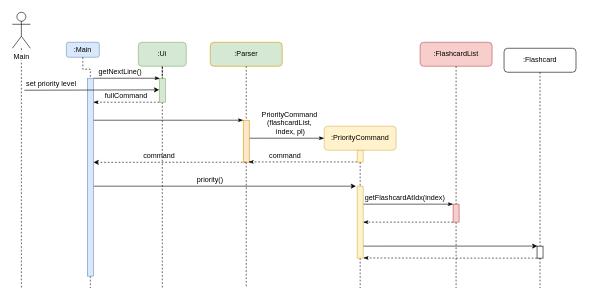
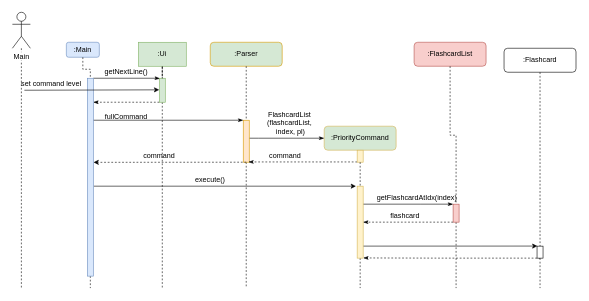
- <mxCell id="9" value=":Ui" style="rounded=1;whiteSpace=wrap;html=1;fillColor=#d5e8d4;strokeColor=#82b366;" parent="1" vertex="1"><mxGeometry x="230" y="70" width="80" height="40" as="geometry" /></mxCell>
+ <mxCell id="9" value=":Ui" style="whiteSpace=wrap;html=1;fillColor=#d5e8d4;strokeColor=#82b366;rounded=0;" parent="1" vertex="1"><mxGeometry x="230" y="70" width="80" height="40" as="geometry" /></mxCell>
- <mxCell id="7" value=":FlashcardList" style="rounded=1;whiteSpace=wrap;html=1;fillColor=#f8cecc;strokeColor=#b85450;" parent="1" vertex="1"><mxGeometry x="700" y="70" width="120" height="40" as="geometry" /></mxCell>
+ <mxCell id="7" value=":FlashcardList" style="rounded=1;whiteSpace=wrap;html=1;fillColor=#f8cecc;strokeColor=#b85450;" parent="1" vertex="1"><mxGeometry x="690" y="70" width="120" height="40" as="geometry" /></mxCell>
- <mxCell id="21" value="getNextLine()" style="text;html=1;strokeColor=none;fillColor=none;align=center;verticalAlign=middle;whiteSpace=wrap;rounded=0;" parent="1" vertex="1"><mxGeometry x="180" y="110" width="40" height="20" as="geometry" /></mxCell>
+ <mxCell id="21" value="getNextLine()" style="text;html=1;strokeColor=none;fillColor=none;align=center;verticalAlign=middle;whiteSpace=wrap;rounded=0;" parent="1" vertex="1"><mxGeometry x="190" y="110" width="40" height="20" as="geometry" /></mxCell>
- <mxCell id="23" value="set priority level" style="text;html=1;strokeColor=none;fillColor=none;align=center;verticalAlign=middle;whiteSpace=wrap;rounded=0;" parent="1" vertex="1"><mxGeometry x="25" y="130" width="120" height="20" as="geometry" /></mxCell>
+ <mxCell id="23" value="set command level" style="text;html=1;strokeColor=none;fillColor=none;align=center;verticalAlign=middle;whiteSpace=wrap;rounded=0;" parent="1" vertex="1"><mxGeometry x="25" y="130" width="120" height="20" as="geometry" /></mxCell>
- <mxCell id="24" value="fullCommand" style="text;html=1;strokeColor=none;fillColor=none;align=center;verticalAlign=middle;whiteSpace=wrap;rounded=0;" parent="1" vertex="1"><mxGeometry x="165" y="150" width="90" height="20" as="geometry" /></mxCell>
+ <mxCell id="24" value="fullCommand" style="text;html=1;strokeColor=none;fillColor=none;align=center;verticalAlign=middle;whiteSpace=wrap;rounded=0;" parent="1" vertex="1"><mxGeometry x="165" y="185" width="90" height="20" as="geometry" /></mxCell>
- <mxCell id="28" value="PriorityCommand&lt;br&gt;(flashcardList,&lt;br&gt;&amp;nbsp;index, pl)" style="text;html=1;strokeColor=none;fillColor=none;align=center;verticalAlign=middle;whiteSpace=wrap;rounded=0;" parent="1" vertex="1"><mxGeometry x="415" y="190" width="135" height="30" as="geometry" /></mxCell>
+ <mxCell id="28" value="FlashcardList&lt;br&gt;(flashcardList,&lt;br&gt;&amp;nbsp;index, pl)" style="text;html=1;strokeColor=none;fillColor=none;align=center;verticalAlign=middle;whiteSpace=wrap;rounded=0;" parent="1" vertex="1"><mxGeometry x="415" y="190" width="135" height="30" as="geometry" /></mxCell>
- <mxCell id="5" value=":PriorityCommand" style="rounded=1;whiteSpace=wrap;html=1;fillColor=#fff2cc;strokeColor=#d6b656;" parent="1" vertex="1"><mxGeometry x="540" y="210" width="120" height="40" as="geometry" /></mxCell>
+ <mxCell id="5" value=":PriorityCommand" style="rounded=1;whiteSpace=wrap;html=1;fillColor=#d5e8d4;strokeColor=#d6b656;" parent="1" vertex="1"><mxGeometry x="540" y="210" width="120" height="40" as="geometry" /></mxCell>
- <mxCell id="36" value="priority()" style="text;html=1;strokeColor=none;fillColor=none;align=center;verticalAlign=middle;whiteSpace=wrap;rounded=0;" parent="1" vertex="1"><mxGeometry x="295" y="290" width="110" height="20" as="geometry" /></mxCell>
+ <mxCell id="36" value="execute()" style="text;html=1;strokeColor=none;fillColor=none;align=center;verticalAlign=middle;whiteSpace=wrap;rounded=0;" parent="1" vertex="1"><mxGeometry x="295" y="290" width="110" height="20" as="geometry" /></mxCell>
- <mxCell id="42" value="getFlashcardAtIdx(index)" style="text;html=1;strokeColor=none;fillColor=none;align=center;verticalAlign=middle;whiteSpace=wrap;rounded=0;" parent="1" vertex="1"><mxGeometry x="630" y="320" width="90" height="20" as="geometry" /></mxCell>
+ <mxCell id="42" value="getFlashcardAtIdx(index)" style="text;html=1;strokeColor=none;fillColor=none;align=center;verticalAlign=middle;whiteSpace=wrap;rounded=0;" parent="1" vertex="1"><mxGeometry x="650" y="320" width="90" height="20" as="geometry" /></mxCell>
+ <mxCell id="49" value="flashcard" style="text;html=1;strokeColor=none;fillColor=none;align=center;verticalAlign=middle;whiteSpace=wrap;rounded=0;" parent="1" vertex="1"><mxGeometry x="630" y="350" width="90" height="20" as="geometry" /></mxCell>
